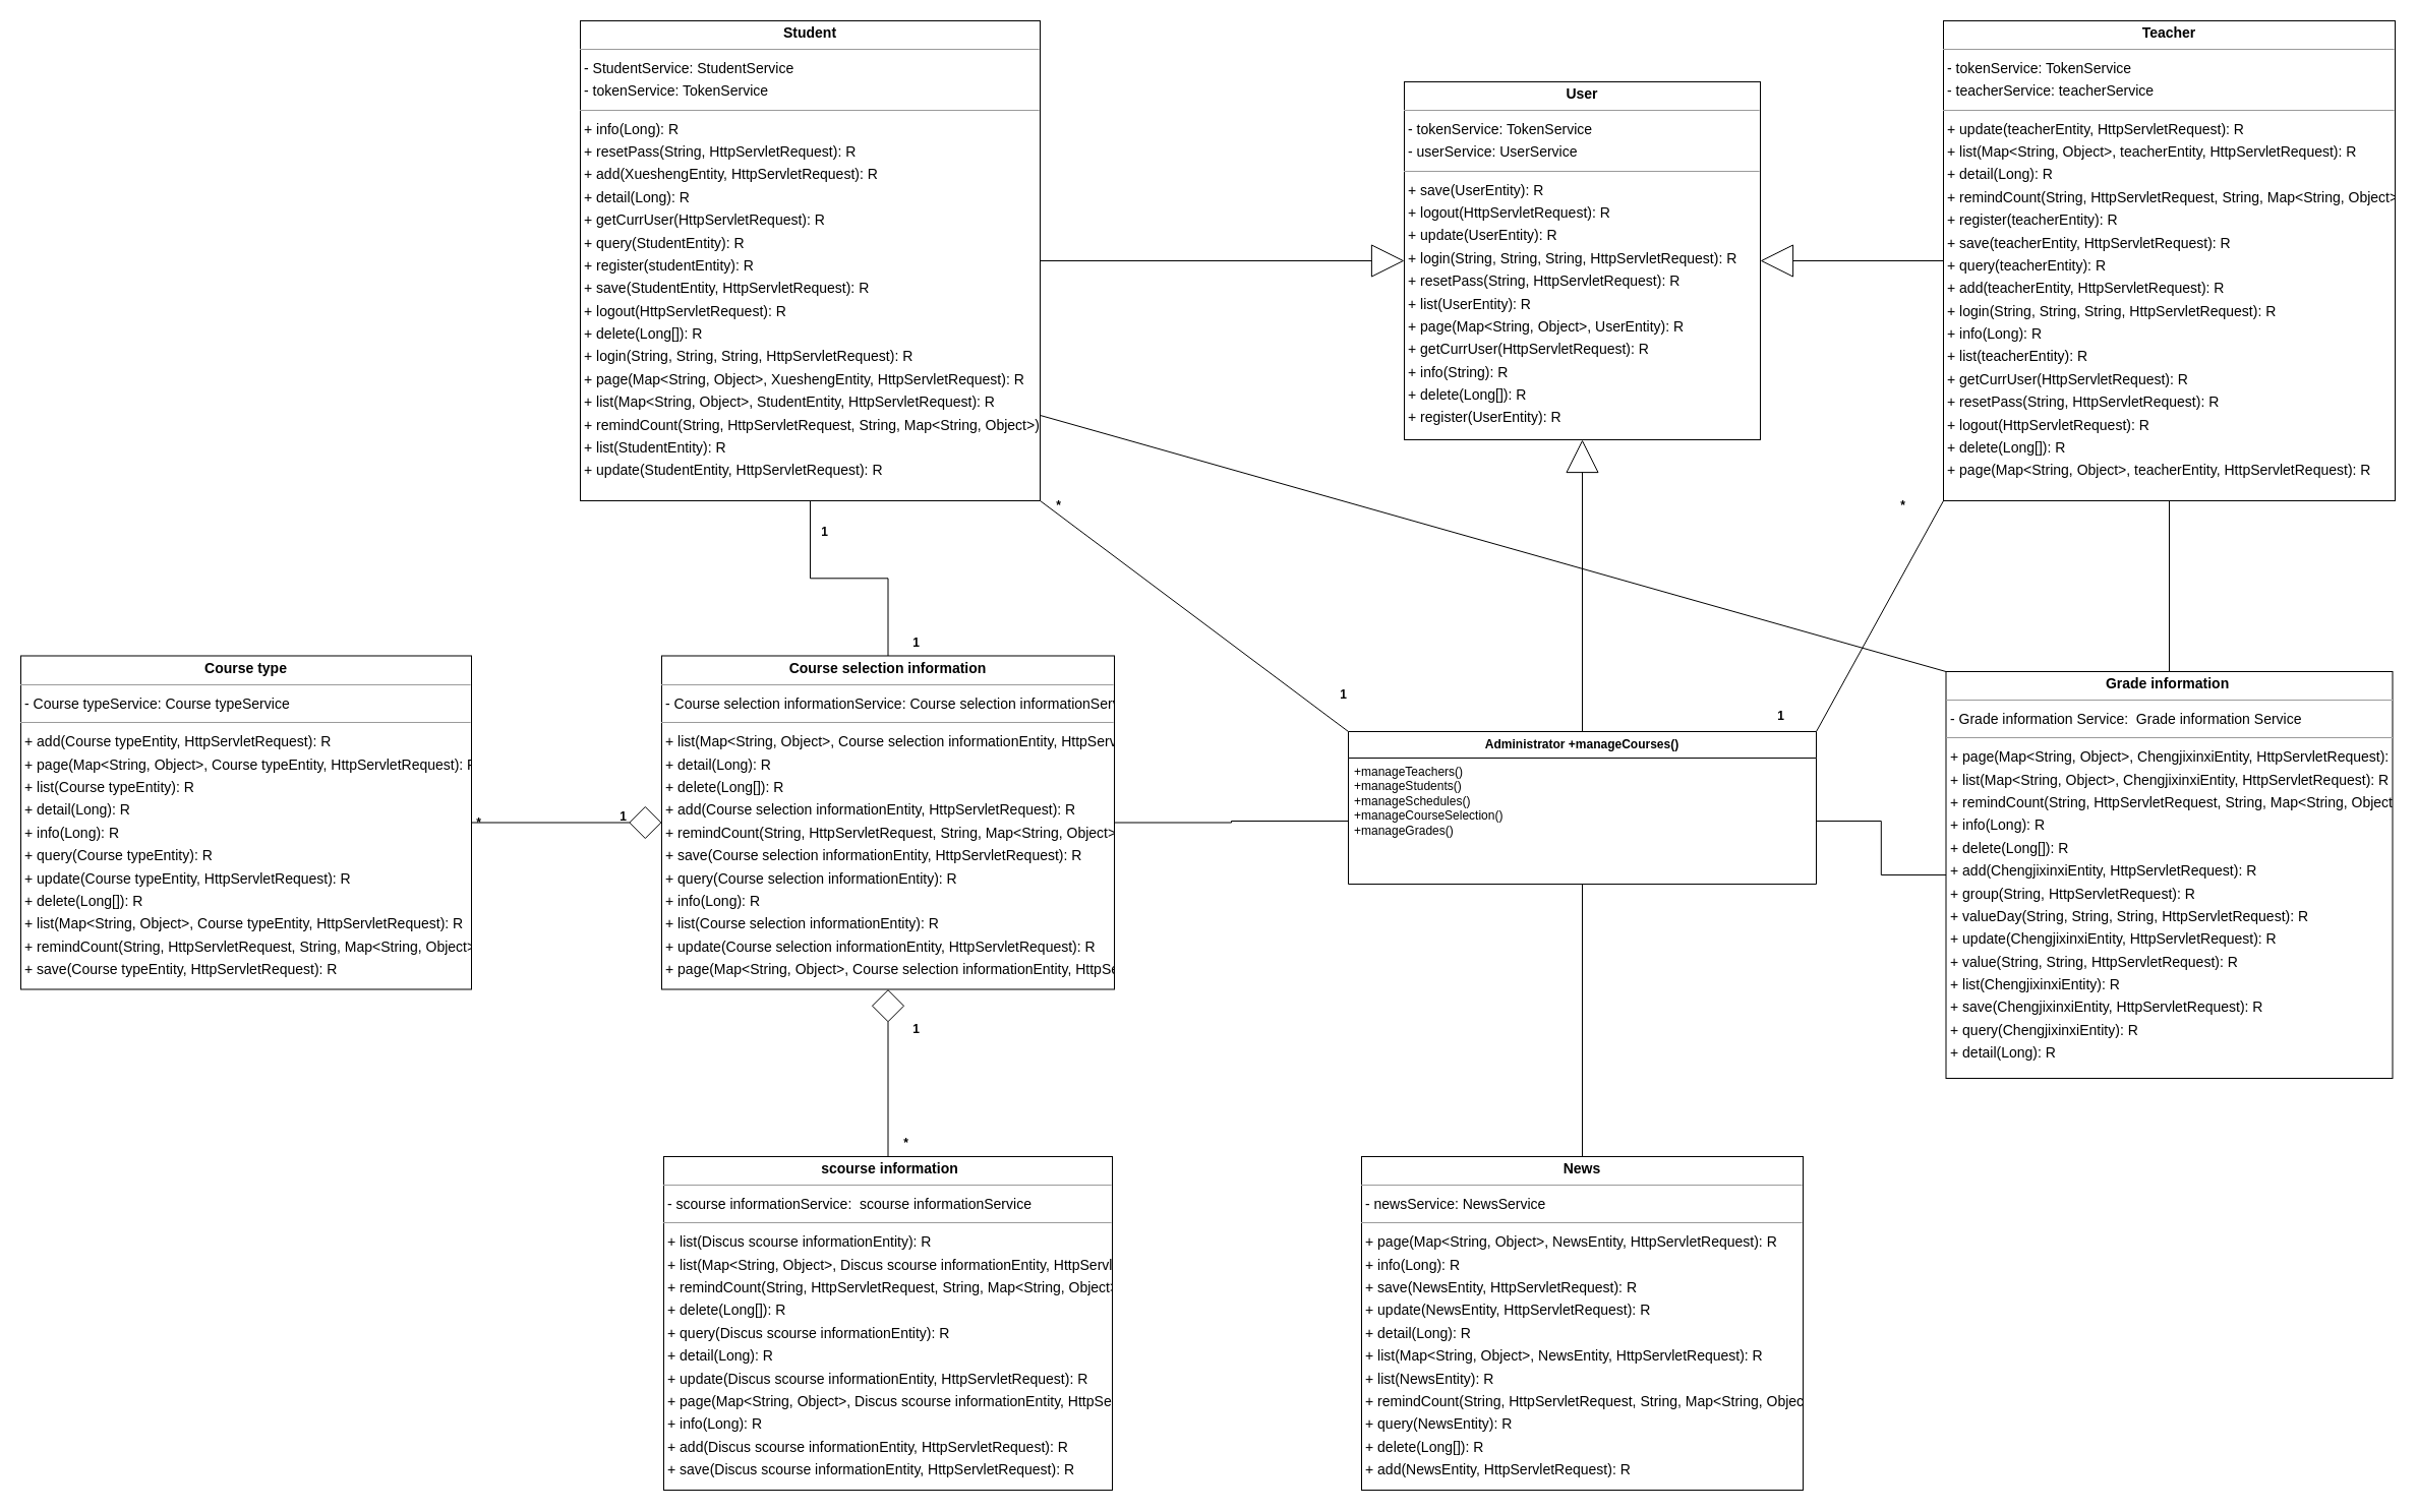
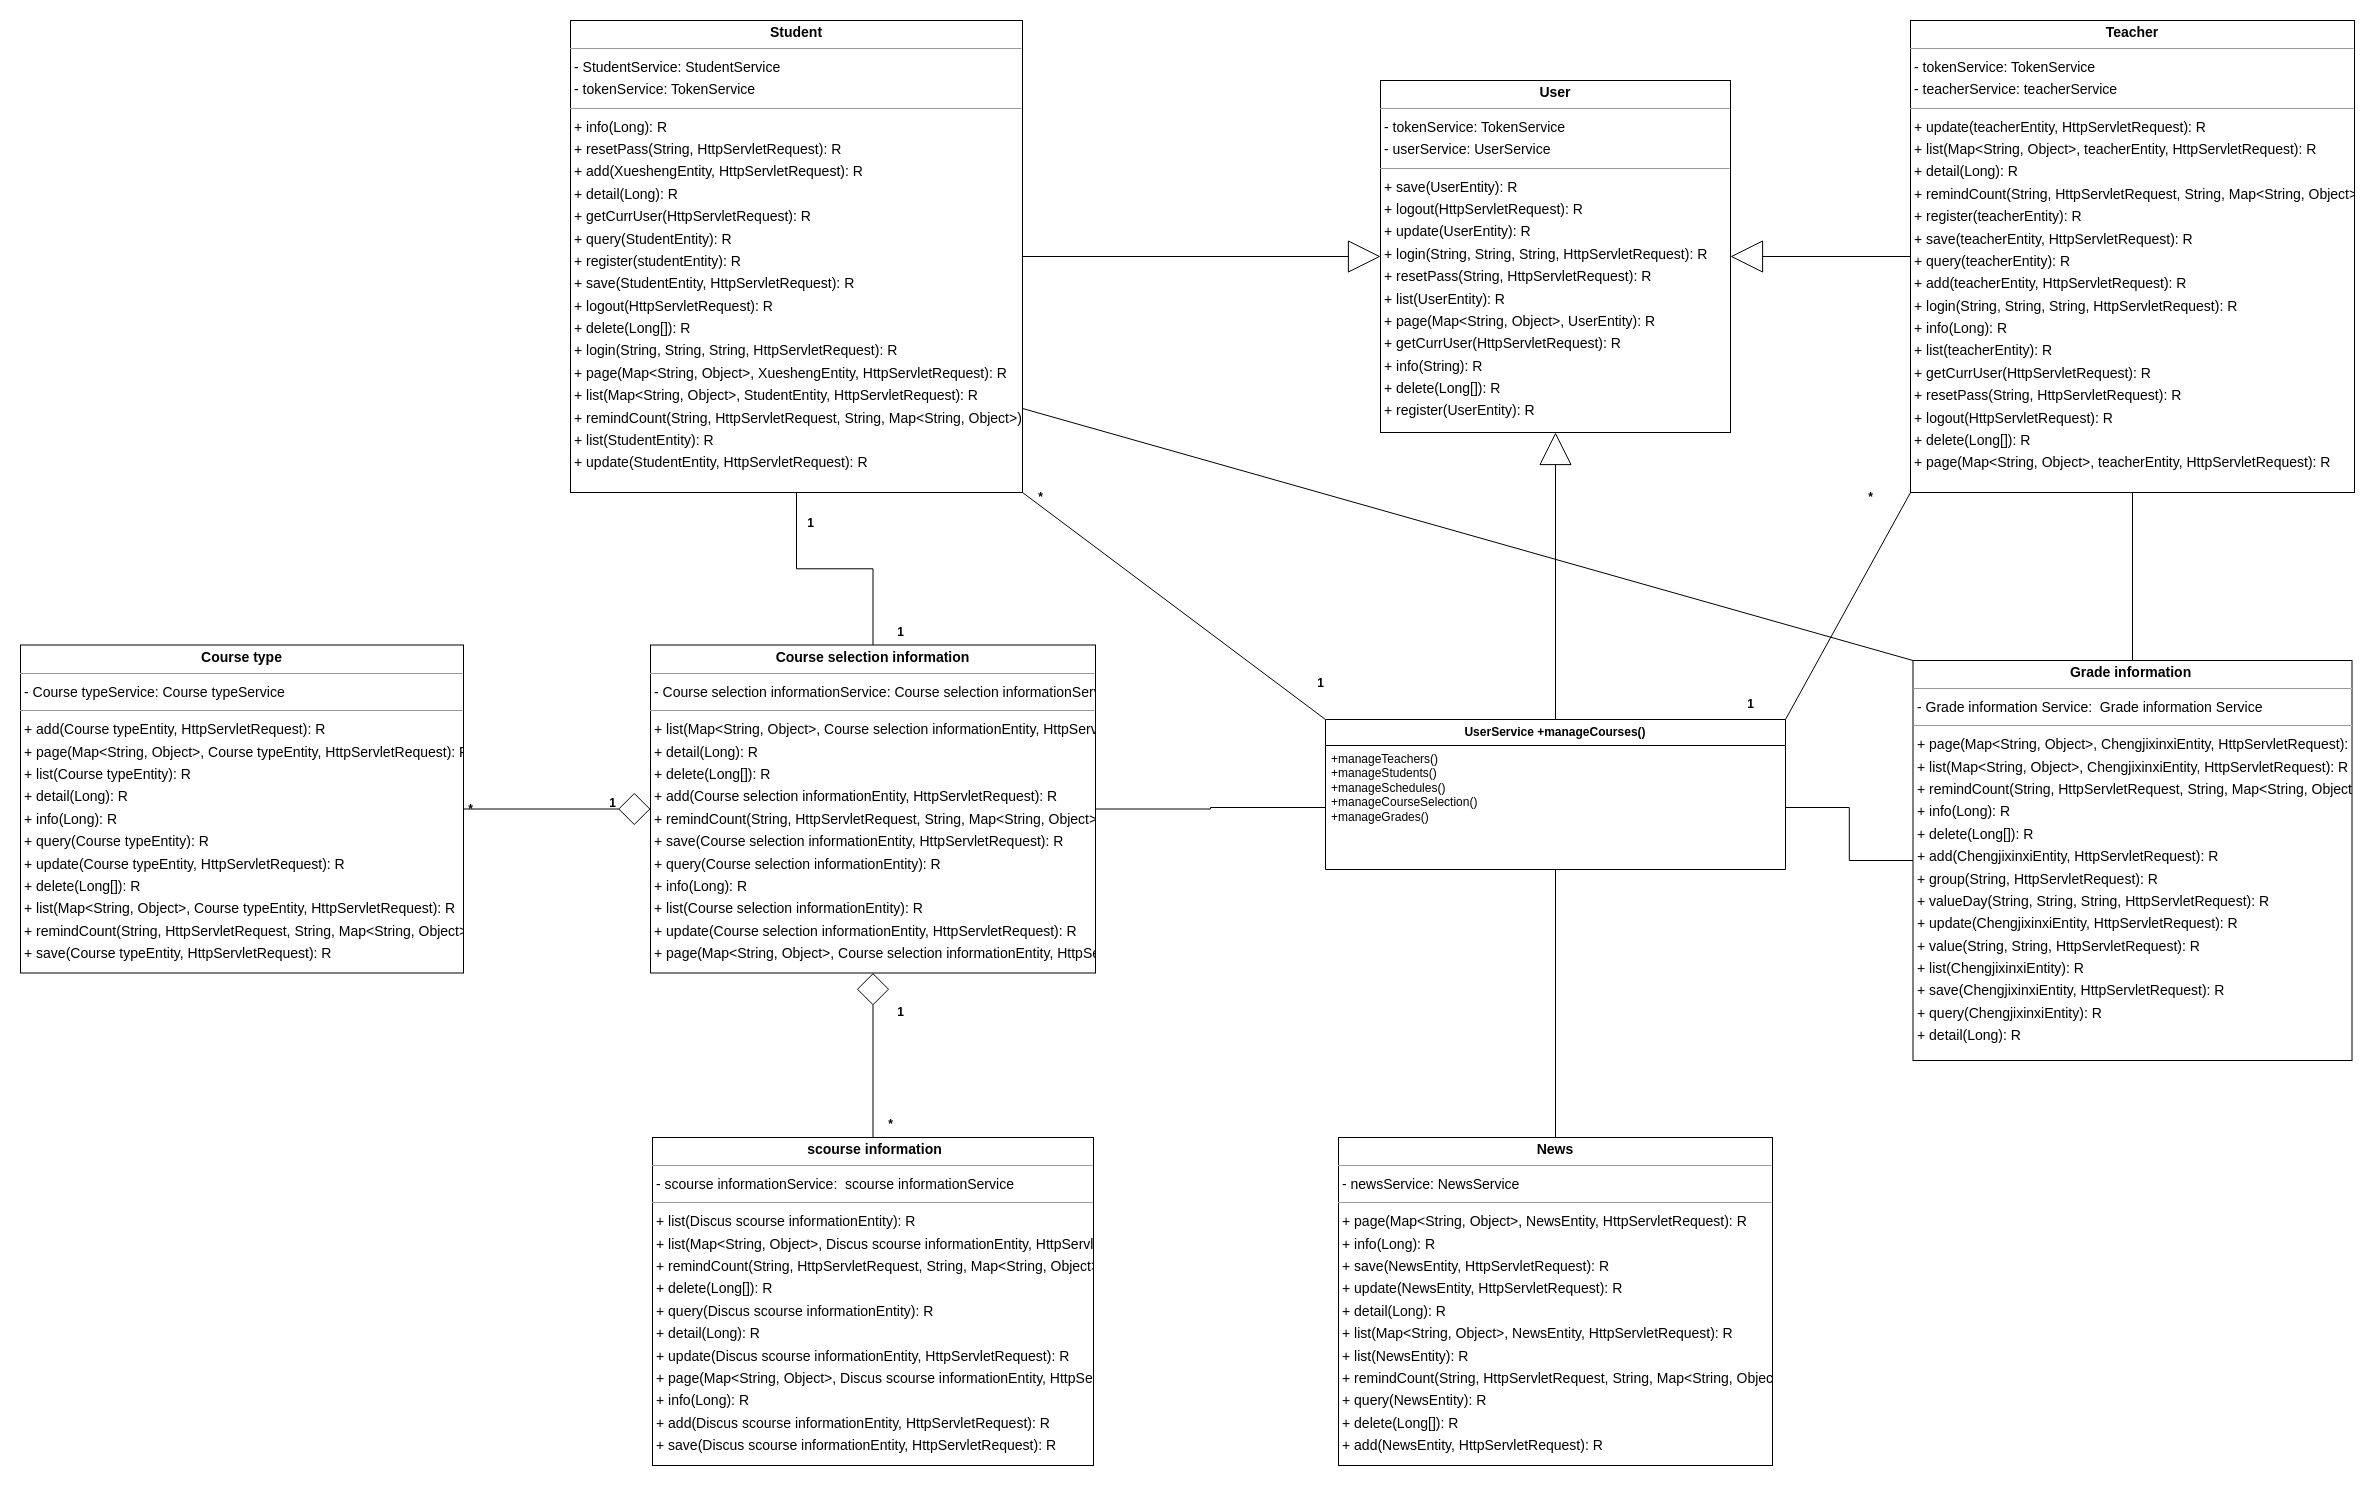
- <mxCell id="18" value="&lt;span style=&quot;text-align: left;&quot;&gt;&lt;b&gt;Administrator +manageCourses()&lt;/b&gt;&lt;/span&gt;" style="swimlane;fontStyle=0;childLayout=stackLayout;horizontal=1;startSize=26;fillColor=none;horizontalStack=0;resizeParent=1;resizeParentMax=0;resizeLast=0;collapsible=1;marginBottom=0;whiteSpace=wrap;html=1;" vertex="1" parent="1"><mxGeometry x="1325" y="719" width="460" height="150" as="geometry" /></mxCell>
+ <mxCell id="18" value="&lt;span style=&quot;text-align: left;&quot;&gt;&lt;b&gt;UserService +manageCourses()&lt;/b&gt;&lt;/span&gt;" style="swimlane;fontStyle=0;childLayout=stackLayout;horizontal=1;startSize=26;fillColor=none;horizontalStack=0;resizeParent=1;resizeParentMax=0;resizeLast=0;collapsible=1;marginBottom=0;whiteSpace=wrap;html=1;" vertex="1" parent="1"><mxGeometry x="1325" y="719" width="460" height="150" as="geometry" /></mxCell>
